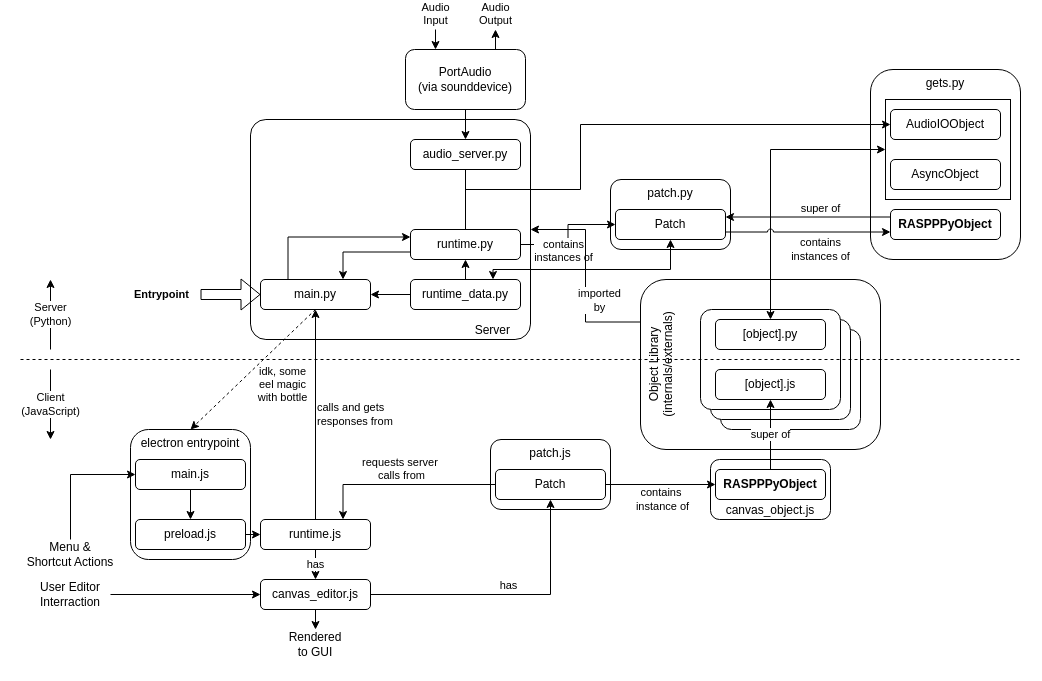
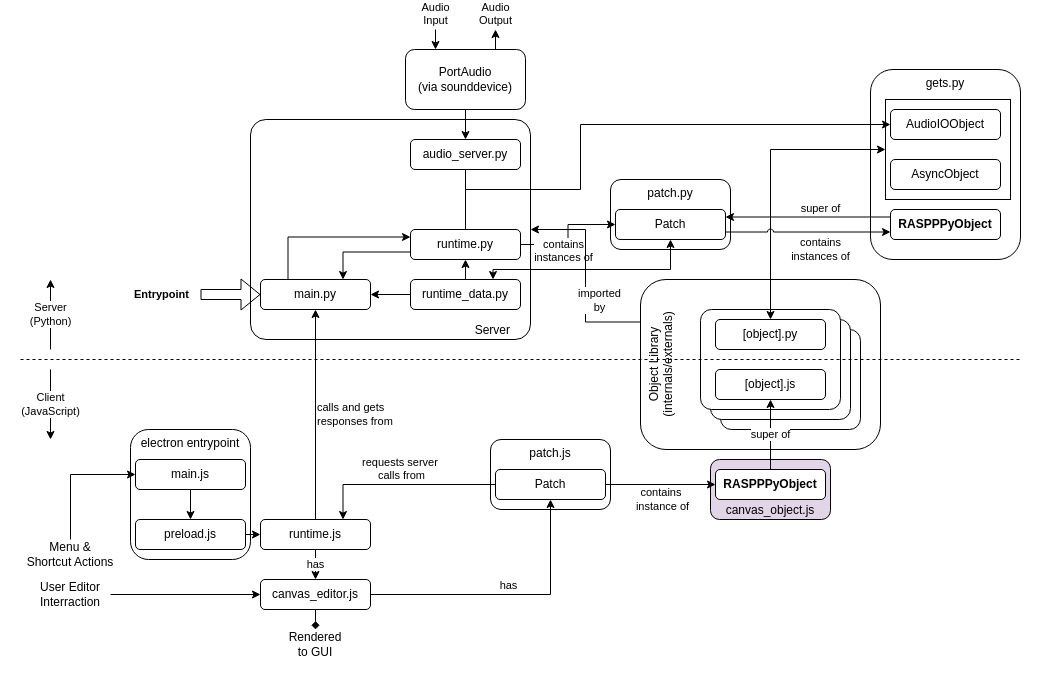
- <mxCell id="45" value="&lt;div&gt;idk, some&lt;/div&gt;&lt;div&gt;eel magic&lt;/div&gt;&lt;div&gt;with bottle&lt;br&gt;&lt;/div&gt;" style="endArrow=classic;html=1;rounded=0;exitX=0.5;exitY=1;exitDx=0;exitDy=0;entryX=0.5;entryY=0;entryDx=0;entryDy=0;dashed=1;" edge="1" parent="1" source="10" target="40"><mxGeometry x="-0.118" y="31" width="50" height="50" relative="1" as="geometry"><mxPoint x="320" y="440" as="sourcePoint" /><mxPoint x="370" y="390" as="targetPoint" /><mxPoint as="offset" /></mxGeometry></mxCell>
- <mxCell id="50" value="canvas_object.js" style="rounded=1;whiteSpace=wrap;html=1;verticalAlign=bottom;" vertex="1" parent="1"><mxGeometry x="710" y="450" width="120" height="60" as="geometry" /></mxCell>
+ <mxCell id="50" value="canvas_object.js" style="rounded=1;whiteSpace=wrap;html=1;verticalAlign=bottom;fillColor=#e1d5e7;" vertex="1" parent="1"><mxGeometry x="710" y="450" width="120" height="60" as="geometry" /></mxCell>
- <mxCell id="57" style="edgeStyle=orthogonalEdgeStyle;rounded=0;orthogonalLoop=1;jettySize=auto;html=1;exitX=0.5;exitY=1;exitDx=0;exitDy=0;entryX=0.5;entryY=0;entryDx=0;entryDy=0;" edge="1" parent="1" source="58" target="63"><mxGeometry relative="1" as="geometry" /></mxCell>
+ <mxCell id="57" style="edgeStyle=orthogonalEdgeStyle;rounded=0;orthogonalLoop=1;jettySize=auto;html=1;exitX=0.5;exitY=1;exitDx=0;exitDy=0;entryX=0.5;entryY=0;entryDx=0;entryDy=0;endArrow=diamond;" edge="1" parent="1" source="58" target="63"><mxGeometry relative="1" as="geometry" /></mxCell>
